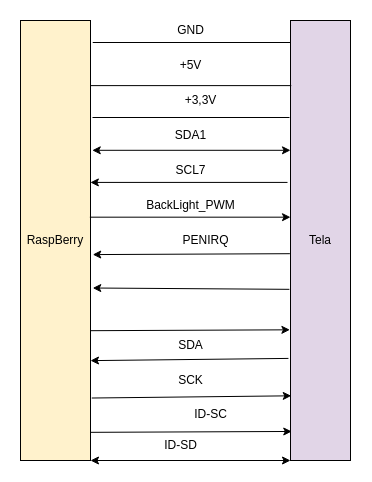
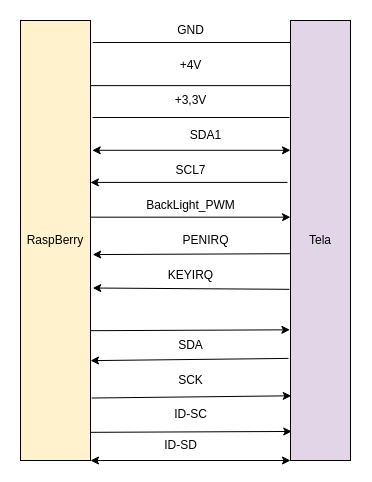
- <mxCell id="7" value="+5V" style="text;html=1;align=center;verticalAlign=middle;resizable=0;points=[];autosize=1;" vertex="1" parent="4"><mxGeometry x="20" y="34.661" width="40" height="20" as="geometry" /></mxCell>
+ <mxCell id="7" value="+4V" style="text;html=1;align=center;verticalAlign=middle;resizable=0;points=[];autosize=1;" vertex="1" parent="4"><mxGeometry x="20" y="34.661" width="40" height="20" as="geometry" /></mxCell>
- <mxCell id="8" value="+3,3V" style="text;html=1;align=center;verticalAlign=middle;resizable=0;points=[];autosize=1;" vertex="1" parent="4"><mxGeometry x="25" y="70.341" width="50" height="20" as="geometry" /></mxCell>
+ <mxCell id="8" value="+3,3V" style="text;html=1;align=center;verticalAlign=middle;resizable=0;points=[];autosize=1;" vertex="1" parent="4"><mxGeometry x="15" y="70.341" width="50" height="20" as="geometry" /></mxCell>
- <mxCell id="9" value="SDA1" style="text;html=1;align=center;verticalAlign=middle;resizable=0;points=[];autosize=1;" vertex="1" parent="4"><mxGeometry x="15" y="105.001" width="50" height="20" as="geometry" /></mxCell>
+ <mxCell id="9" value="SDA1" style="text;html=1;align=center;verticalAlign=middle;resizable=0;points=[];autosize=1;" vertex="1" parent="4"><mxGeometry x="30" y="105.001" width="50" height="20" as="geometry" /></mxCell>
+ <mxCell id="12" value="KEYIRQ" style="text;html=1;align=center;verticalAlign=middle;resizable=0;points=[];autosize=1;" vertex="1" parent="4"><mxGeometry x="10" y="244.664" width="60" height="20" as="geometry" /></mxCell>
- <mxCell id="15" value="ID-SC" style="text;html=1;align=center;verticalAlign=middle;resizable=0;points=[];autosize=1;" vertex="1" parent="4"><mxGeometry x="35" y="384.326" width="50" height="20" as="geometry" /></mxCell>
+ <mxCell id="15" value="ID-SC" style="text;html=1;align=center;verticalAlign=middle;resizable=0;points=[];autosize=1;" vertex="1" parent="4"><mxGeometry x="15" y="384.326" width="50" height="20" as="geometry" /></mxCell>
